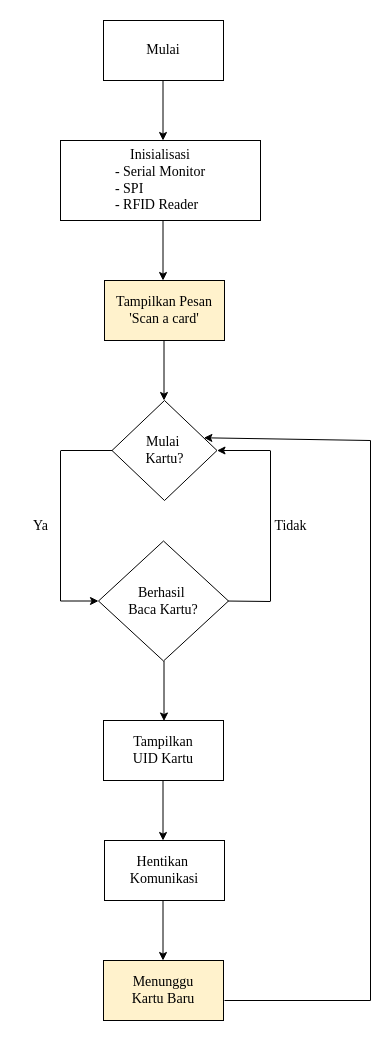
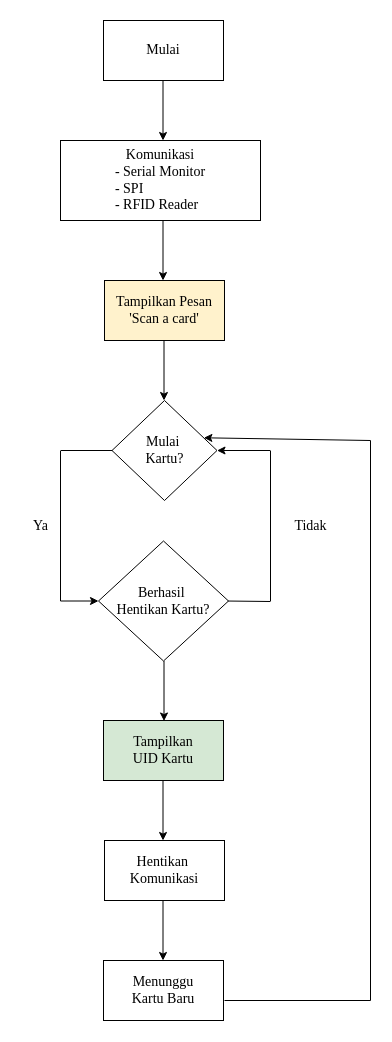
- <mxCell id="7" value="&lt;div&gt;&lt;font style=&quot;font-size: 14px;&quot; face=&quot;Comic Sans MS&quot;&gt;&lt;br&gt;&lt;/font&gt;&lt;/div&gt;&lt;font style=&quot;&quot; face=&quot;Comic Sans MS&quot;&gt;&lt;div style=&quot;font-size: 14px;&quot;&gt;&lt;font style=&quot;&quot; face=&quot;Comic Sans MS&quot;&gt;&lt;br&gt;&lt;/font&gt;&lt;/div&gt;&lt;font style=&quot;font-size: 14px;&quot;&gt;Inisialisasi&lt;/font&gt;&lt;/font&gt;&lt;div style=&quot;text-align: left;&quot;&gt;&lt;span style=&quot;background-color: initial; font-family: &amp;quot;Comic Sans MS&amp;quot;; font-size: 14px;&quot;&gt;- Serial Monitor&lt;/span&gt;&lt;/div&gt;&lt;div style=&quot;text-align: left;&quot;&gt;&lt;span style=&quot;background-color: initial; font-family: &amp;quot;Comic Sans MS&amp;quot;; font-size: 14px;&quot;&gt;- SPI&lt;/span&gt;&lt;/div&gt;&lt;div&gt;&lt;div style=&quot;text-align: left;&quot;&gt;&lt;span style=&quot;background-color: initial; font-family: &amp;quot;Comic Sans MS&amp;quot;; font-size: 14px;&quot;&gt;- RFID Reader&amp;nbsp;&lt;/span&gt;&lt;/div&gt;&lt;div&gt;&lt;div&gt;&lt;div style=&quot;text-align: left;&quot;&gt;&lt;font size=&quot;3&quot;&gt;&lt;br&gt;&lt;/font&gt;&lt;/div&gt;&lt;/div&gt;&lt;div&gt;&lt;div&gt;&lt;br&gt;&lt;/div&gt;&lt;/div&gt;&lt;/div&gt;&lt;/div&gt;" style="rounded=0;whiteSpace=wrap;html=1;" vertex="1" parent="1"><mxGeometry x="60" y="140" width="200" height="80" as="geometry" /></mxCell>
+ <mxCell id="7" value="&lt;div&gt;&lt;font style=&quot;font-size: 14px;&quot; face=&quot;Comic Sans MS&quot;&gt;&lt;br&gt;&lt;/font&gt;&lt;/div&gt;&lt;font style=&quot;&quot; face=&quot;Comic Sans MS&quot;&gt;&lt;div style=&quot;font-size: 14px;&quot;&gt;&lt;font style=&quot;&quot; face=&quot;Comic Sans MS&quot;&gt;&lt;br&gt;&lt;/font&gt;&lt;/div&gt;&lt;font style=&quot;font-size: 14px;&quot;&gt;Komunikasi&lt;/font&gt;&lt;/font&gt;&lt;div style=&quot;text-align: left;&quot;&gt;&lt;span style=&quot;background-color: initial; font-family: &amp;quot;Comic Sans MS&amp;quot;; font-size: 14px;&quot;&gt;- Serial Monitor&lt;/span&gt;&lt;/div&gt;&lt;div style=&quot;text-align: left;&quot;&gt;&lt;span style=&quot;background-color: initial; font-family: &amp;quot;Comic Sans MS&amp;quot;; font-size: 14px;&quot;&gt;- SPI&lt;/span&gt;&lt;/div&gt;&lt;div&gt;&lt;div style=&quot;text-align: left;&quot;&gt;&lt;span style=&quot;background-color: initial; font-family: &amp;quot;Comic Sans MS&amp;quot;; font-size: 14px;&quot;&gt;- RFID Reader&amp;nbsp;&lt;/span&gt;&lt;/div&gt;&lt;div&gt;&lt;div&gt;&lt;div style=&quot;text-align: left;&quot;&gt;&lt;font size=&quot;3&quot;&gt;&lt;br&gt;&lt;/font&gt;&lt;/div&gt;&lt;/div&gt;&lt;div&gt;&lt;div&gt;&lt;br&gt;&lt;/div&gt;&lt;/div&gt;&lt;/div&gt;&lt;/div&gt;" style="rounded=0;whiteSpace=wrap;html=1;" vertex="1" parent="1"><mxGeometry x="60" y="140" width="200" height="80" as="geometry" /></mxCell>
- <mxCell id="10" value="&lt;font style=&quot;font-size: 14px;&quot; face=&quot;Comic Sans MS&quot;&gt;Tidak&lt;/font&gt;" style="text;html=1;align=center;verticalAlign=middle;resizable=0;points=[];autosize=1;strokeColor=none;fillColor=none;" vertex="1" parent="1"><mxGeometry x="260" y="510.5" width="60" height="30" as="geometry" /></mxCell>
+ <mxCell id="10" value="&lt;font style=&quot;font-size: 14px;&quot; face=&quot;Comic Sans MS&quot;&gt;Tidak&lt;/font&gt;" style="text;html=1;align=center;verticalAlign=middle;resizable=0;points=[];autosize=1;strokeColor=none;fillColor=none;" vertex="1" parent="1"><mxGeometry x="280" y="510.5" width="60" height="30" as="geometry" /></mxCell>
- <mxCell id="17" value="&lt;font style=&quot;font-size: 14px;&quot; face=&quot;Comic Sans MS&quot;&gt;&lt;span style=&quot;text-wrap-mode: nowrap;&quot;&gt;Berhasil&amp;nbsp;&lt;/span&gt;&lt;/font&gt;&lt;div&gt;&lt;font style=&quot;font-size: 14px;&quot; face=&quot;Comic Sans MS&quot;&gt;&lt;span style=&quot;text-wrap-mode: nowrap;&quot;&gt;Baca Kartu?&lt;/span&gt;&lt;/font&gt;&lt;/div&gt;" style="rhombus;whiteSpace=wrap;html=1;" vertex="1" parent="1"><mxGeometry x="98" y="540.5" width="130" height="120" as="geometry" /></mxCell>
+ <mxCell id="17" value="&lt;font style=&quot;font-size: 14px;&quot; face=&quot;Comic Sans MS&quot;&gt;&lt;span style=&quot;text-wrap-mode: nowrap;&quot;&gt;Berhasil&amp;nbsp;&lt;/span&gt;&lt;/font&gt;&lt;div&gt;&lt;font style=&quot;font-size: 14px;&quot; face=&quot;Comic Sans MS&quot;&gt;&lt;span style=&quot;text-wrap-mode: nowrap;&quot;&gt;Hentikan Kartu?&lt;/span&gt;&lt;/font&gt;&lt;/div&gt;" style="rhombus;whiteSpace=wrap;html=1;" vertex="1" parent="1"><mxGeometry x="98" y="540.5" width="130" height="120" as="geometry" /></mxCell>
- <mxCell id="19" value="&lt;font face=&quot;Comic Sans MS&quot;&gt;&lt;span style=&quot;font-size: 14px; text-wrap-mode: nowrap;&quot;&gt;Tampilkan&lt;/span&gt;&lt;/font&gt;&lt;div&gt;&lt;font face=&quot;Comic Sans MS&quot;&gt;&lt;span style=&quot;font-size: 14px; text-wrap-mode: nowrap;&quot;&gt;UID Kartu&lt;/span&gt;&lt;/font&gt;&lt;/div&gt;" style="rounded=0;whiteSpace=wrap;html=1;" vertex="1" parent="1"><mxGeometry x="103" y="720" width="120" height="60" as="geometry" /></mxCell>
+ <mxCell id="19" value="&lt;font face=&quot;Comic Sans MS&quot;&gt;&lt;span style=&quot;font-size: 14px; text-wrap-mode: nowrap;&quot;&gt;Tampilkan&lt;/span&gt;&lt;/font&gt;&lt;div&gt;&lt;font face=&quot;Comic Sans MS&quot;&gt;&lt;span style=&quot;font-size: 14px; text-wrap-mode: nowrap;&quot;&gt;UID Kartu&lt;/span&gt;&lt;/font&gt;&lt;/div&gt;" style="rounded=0;whiteSpace=wrap;html=1;fillColor=#d5e8d4;" vertex="1" parent="1"><mxGeometry x="103" y="720" width="120" height="60" as="geometry" /></mxCell>
- <mxCell id="23" value="&lt;font face=&quot;Comic Sans MS&quot;&gt;&lt;span style=&quot;font-size: 14px; text-wrap-mode: nowrap;&quot;&gt;Menunggu&lt;/span&gt;&lt;/font&gt;&lt;div&gt;&lt;font face=&quot;Comic Sans MS&quot;&gt;&lt;span style=&quot;font-size: 14px; text-wrap-mode: nowrap;&quot;&gt;Kartu Baru&lt;/span&gt;&lt;/font&gt;&lt;/div&gt;" style="rounded=0;whiteSpace=wrap;html=1;fillColor=#fff2cc;" vertex="1" parent="1"><mxGeometry x="103" y="960" width="120" height="60" as="geometry" /></mxCell>
+ <mxCell id="23" value="&lt;font face=&quot;Comic Sans MS&quot;&gt;&lt;span style=&quot;font-size: 14px; text-wrap-mode: nowrap;&quot;&gt;Menunggu&lt;/span&gt;&lt;/font&gt;&lt;div&gt;&lt;font face=&quot;Comic Sans MS&quot;&gt;&lt;span style=&quot;font-size: 14px; text-wrap-mode: nowrap;&quot;&gt;Kartu Baru&lt;/span&gt;&lt;/font&gt;&lt;/div&gt;" style="rounded=0;whiteSpace=wrap;html=1;" vertex="1" parent="1"><mxGeometry x="103" y="960" width="120" height="60" as="geometry" /></mxCell>
